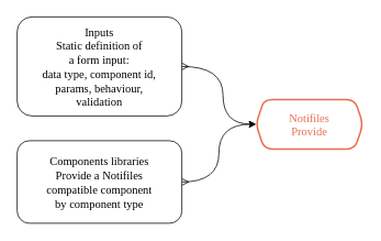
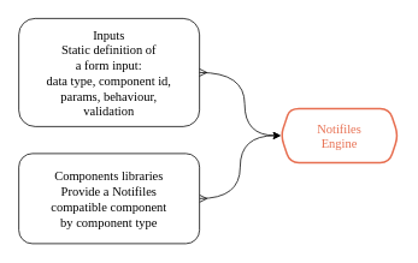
- <mxCell id="3" value="Notifiles&#10;Provide" style="shape=hexagon;perimeter=hexagonPerimeter2;fixedSize=1;rounded=1;size=10;fontFamily=Space Grotesk;fontStyle=0;strokeColor=#e76f51;strokeWidth=2;fontColor=#E76F51;fontSize=14;" vertex="1" parent="1"><mxGeometry x="310" y="120" width="130" height="60" as="geometry" /></mxCell>
+ <mxCell id="3" value="Notifiles&#10;Engine" style="shape=hexagon;perimeter=hexagonPerimeter2;fixedSize=1;rounded=1;size=10;fontFamily=Space Grotesk;fontStyle=0;strokeColor=#e76f51;strokeWidth=2;fontColor=#E76F51;fontSize=14;" vertex="1" parent="1"><mxGeometry x="310" y="120" width="130" height="60" as="geometry" /></mxCell>
